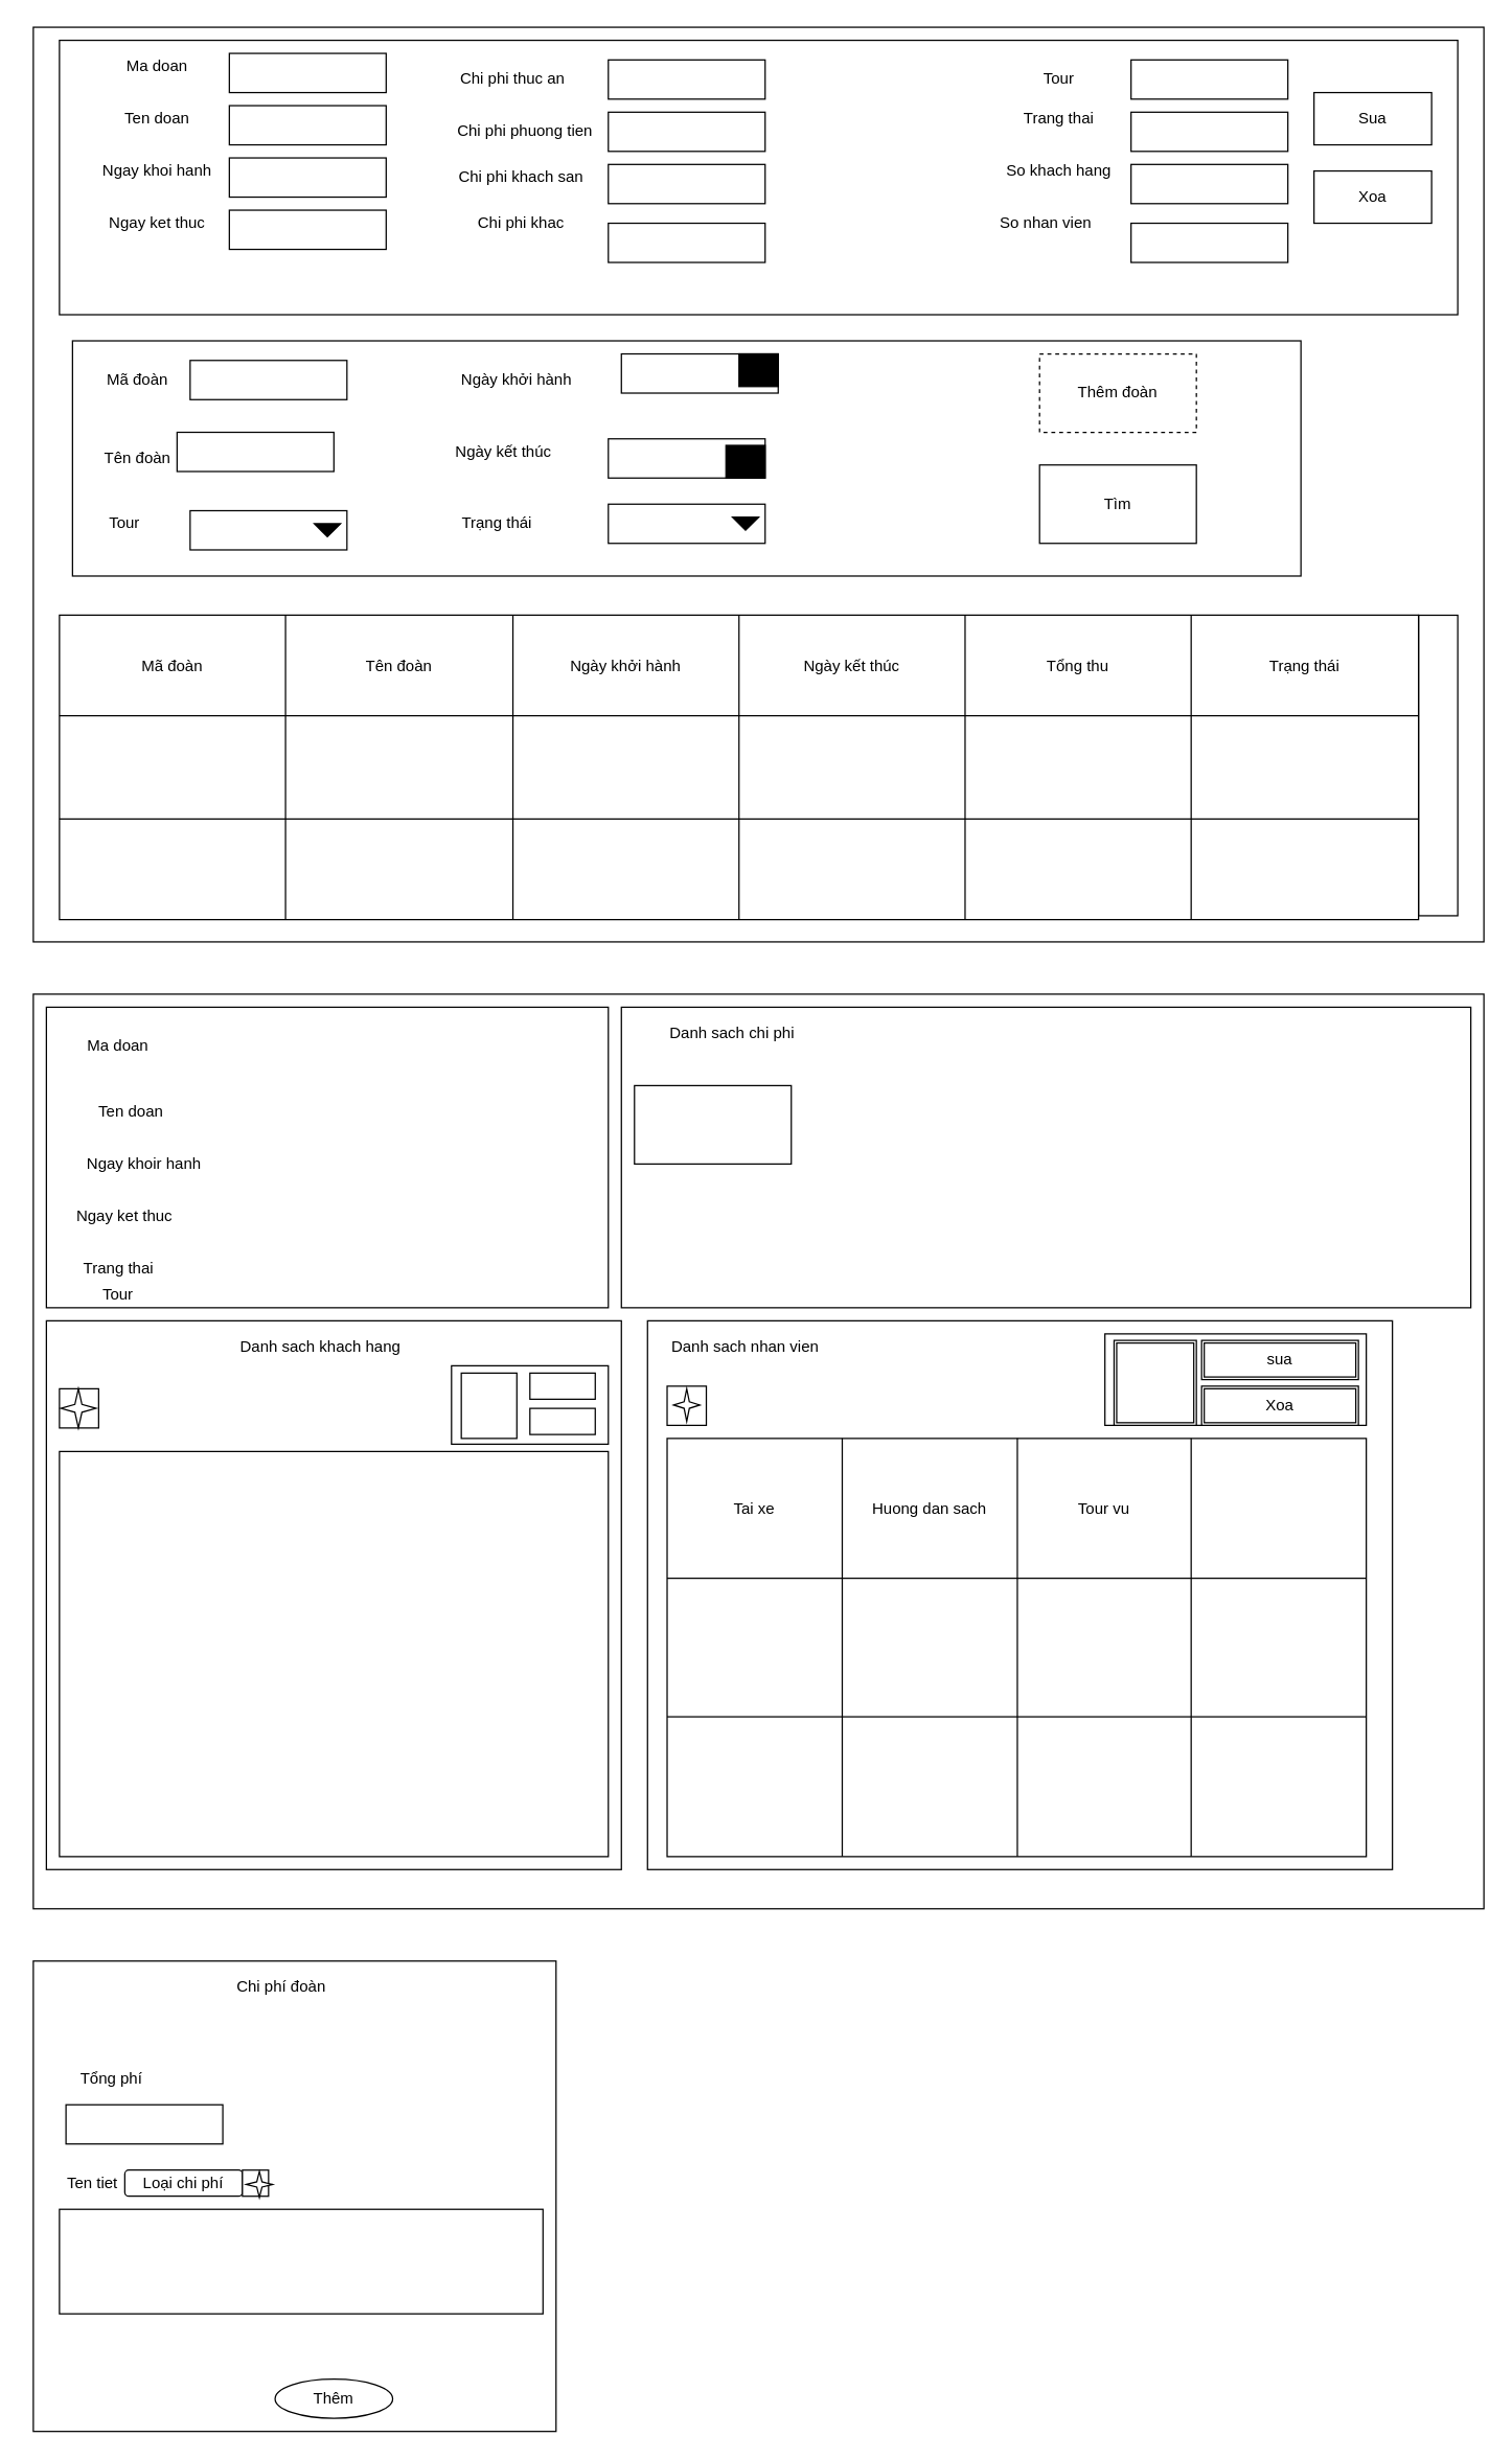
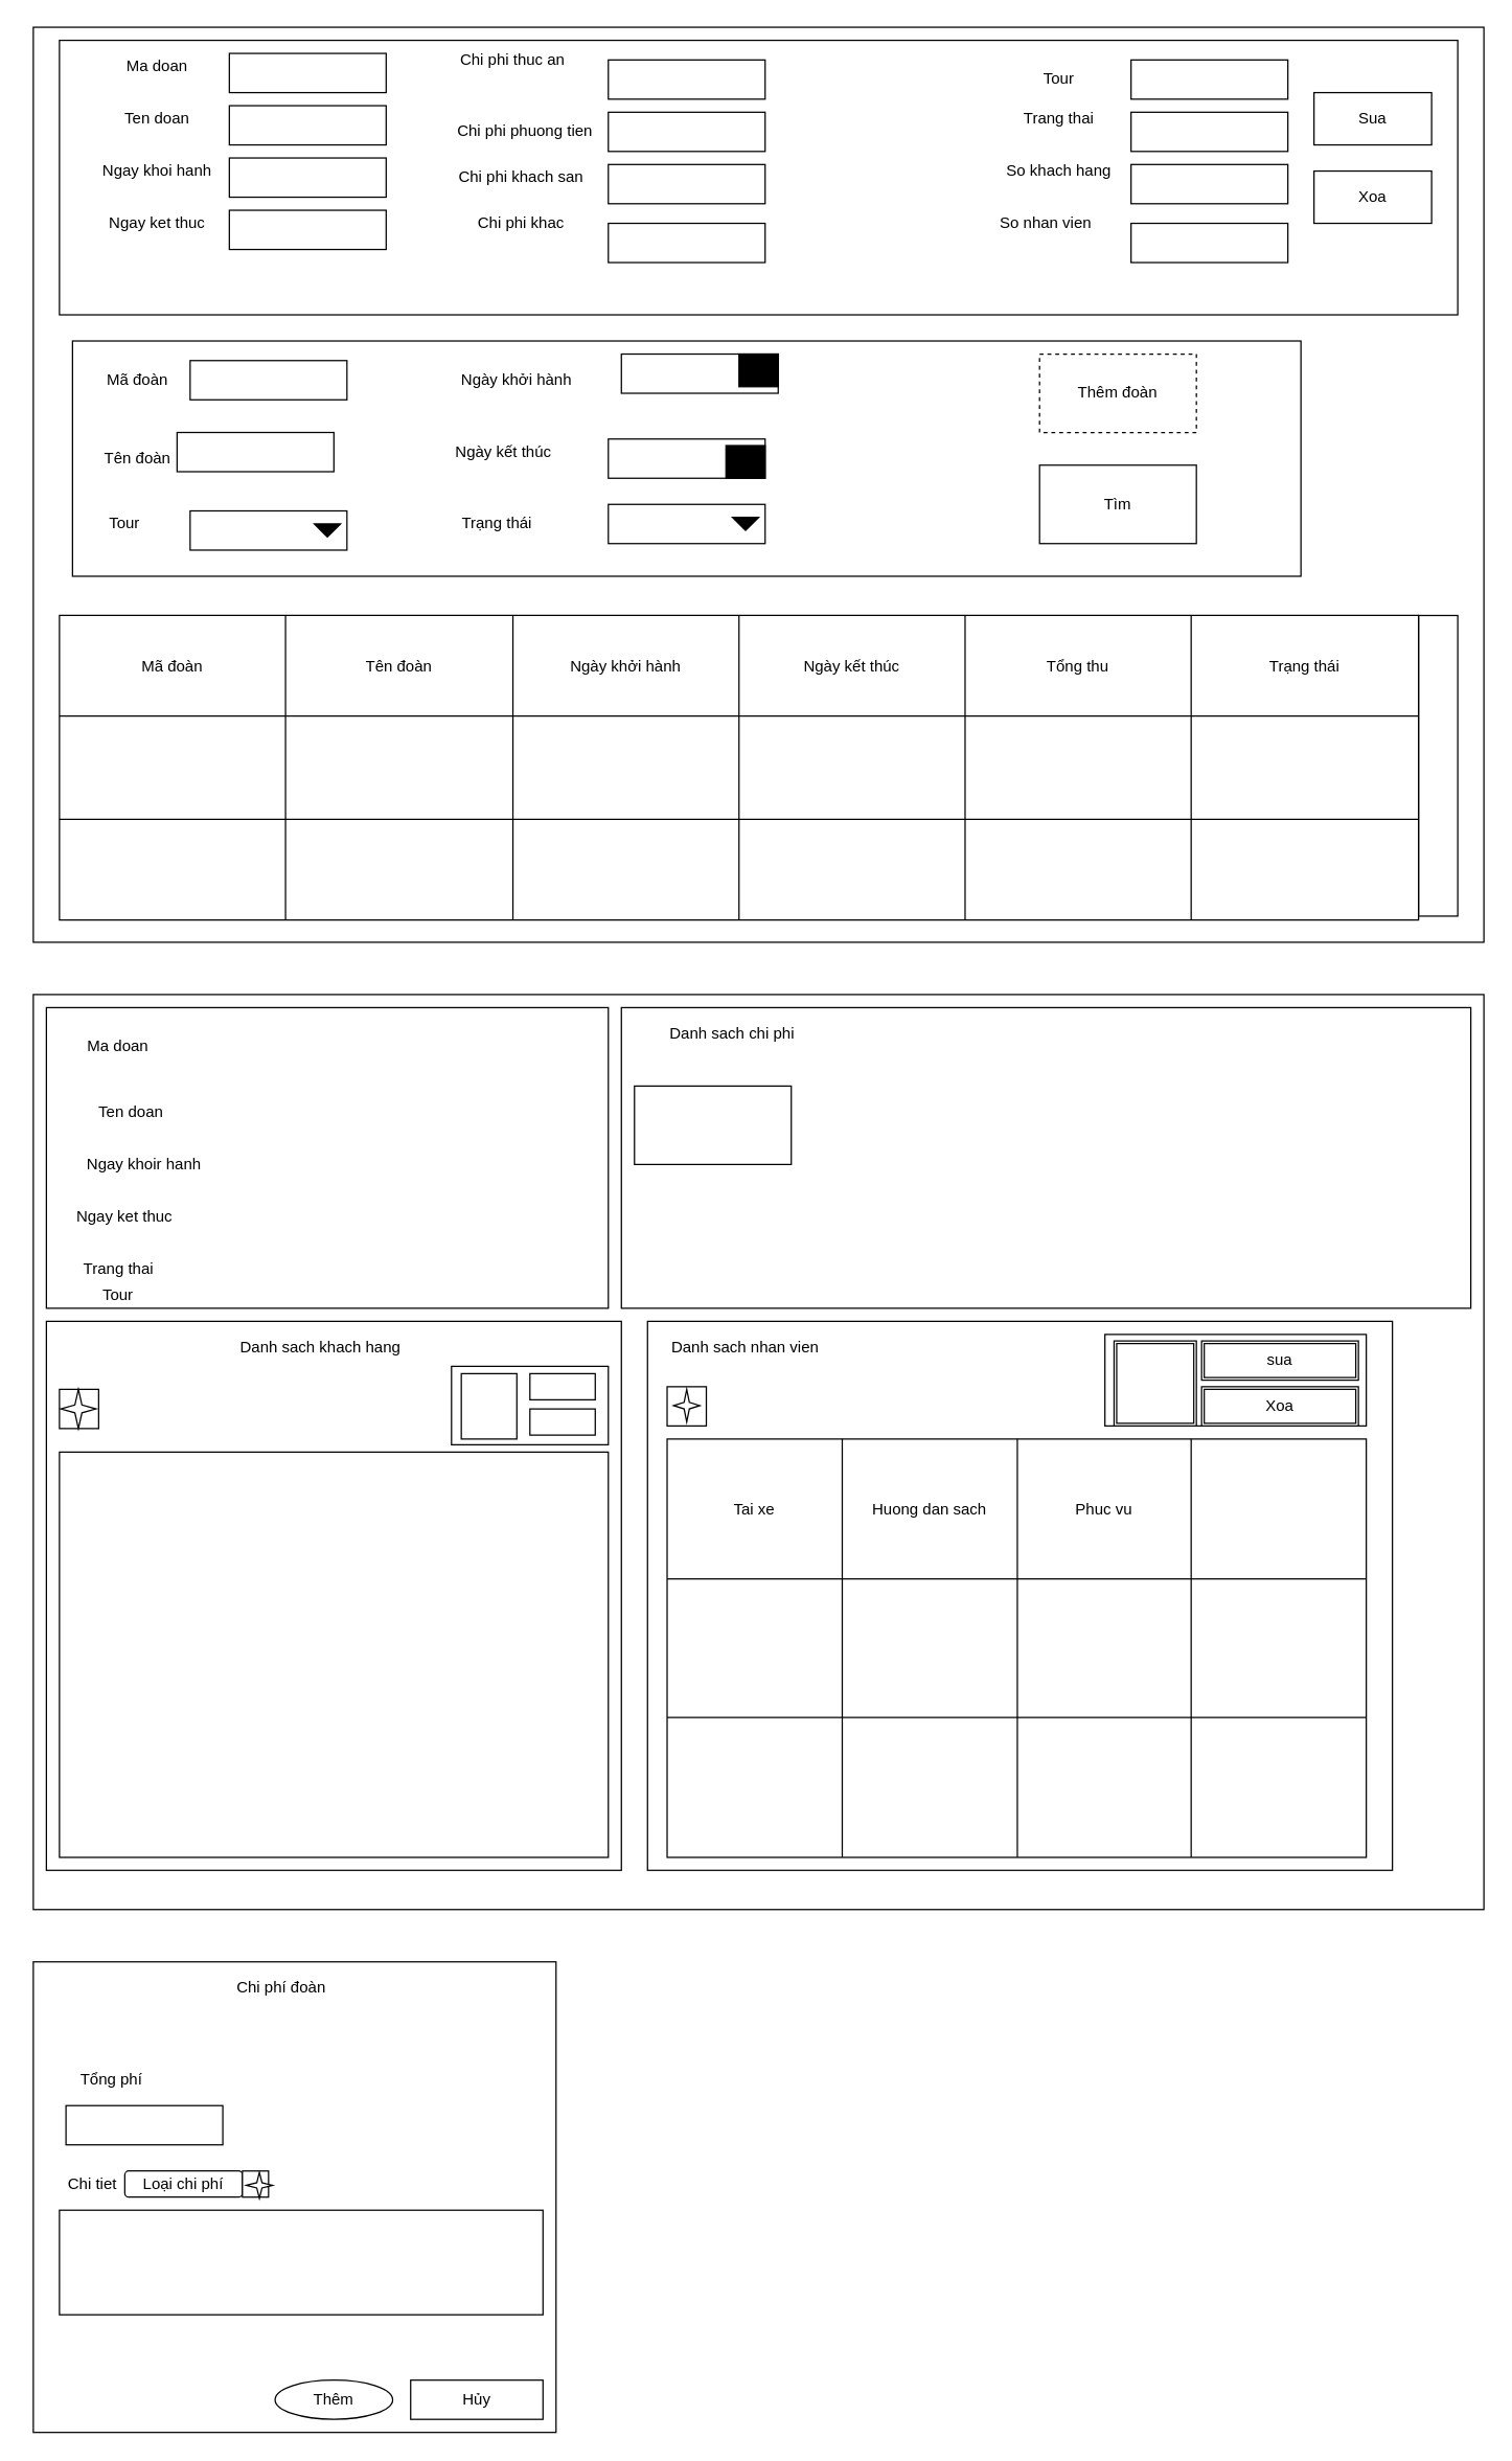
- <mxCell id="50" value="Chi phi thuc an" style="text;html=1;strokeColor=none;fillColor=none;align=center;verticalAlign=middle;whiteSpace=wrap;rounded=0;" parent="1" vertex="1"><mxGeometry x="345" y="50" width="94" height="20" as="geometry" /></mxCell>
+ <mxCell id="50" value="Chi phi thuc an" style="text;html=1;strokeColor=none;fillColor=none;align=center;verticalAlign=middle;whiteSpace=wrap;rounded=0;" parent="1" vertex="1"><mxGeometry x="345" y="35" width="94" height="20" as="geometry" /></mxCell>
- <mxCell id="109" value="Tour vu" style="shape=partialRectangle;html=1;whiteSpace=wrap;connectable=0;fillColor=none;top=0;left=0;bottom=0;right=0;overflow=hidden;" parent="106" vertex="1"><mxGeometry x="268" width="133" height="107" as="geometry" /></mxCell>
+ <mxCell id="109" value="Phuc vu" style="shape=partialRectangle;html=1;whiteSpace=wrap;connectable=0;fillColor=none;top=0;left=0;bottom=0;right=0;overflow=hidden;" parent="106" vertex="1"><mxGeometry x="268" width="133" height="107" as="geometry" /></mxCell>
- <mxCell id="96" value="Ten tiet" style="text;html=1;strokeColor=none;fillColor=none;align=center;verticalAlign=middle;whiteSpace=wrap;rounded=0;" vertex="1" parent="1"><mxGeometry x="46" y="1660" width="49" height="20" as="geometry" /></mxCell>
+ <mxCell id="96" value="Chi tiet" style="text;html=1;strokeColor=none;fillColor=none;align=center;verticalAlign=middle;whiteSpace=wrap;rounded=0;" vertex="1" parent="1"><mxGeometry x="46" y="1660" width="49" height="20" as="geometry" /></mxCell>
+ <mxCell id="102" value="Hủy" style="rounded=0;whiteSpace=wrap;html=1;" vertex="1" parent="1"><mxGeometry x="313.75" y="1820" width="101.25" height="30" as="geometry" /></mxCell>
